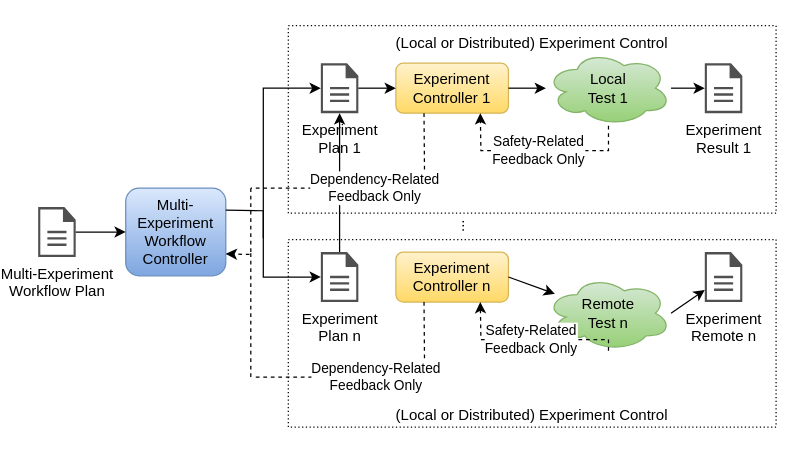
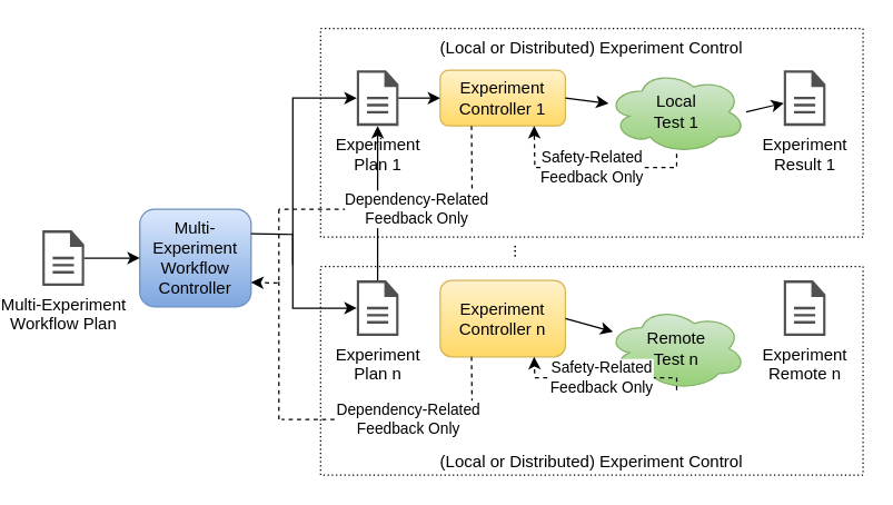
- <mxCell id="8" value="Local&lt;br&gt;Test 1" style="ellipse;shape=cloud;whiteSpace=wrap;html=1;fillColor=#d5e8d4;gradientColor=#97d077;strokeColor=#82b366;" parent="1" vertex="1"><mxGeometry x="426" y="40" width="100" height="60" as="geometry" /></mxCell>
+ <mxCell id="8" value="Local&lt;br&gt;Test 1" style="ellipse;shape=cloud;whiteSpace=wrap;html=1;fillColor=#d5e8d4;gradientColor=#97d077;strokeColor=#82b366;" parent="1" vertex="1"><mxGeometry x="426" y="50" width="100" height="60" as="geometry" /></mxCell>
- <mxCell id="11" value="Experiment&lt;br&gt;Controller n" style="rounded=1;whiteSpace=wrap;html=1;fillColor=#fff2cc;gradientColor=#ffd966;strokeColor=#d6b656;" parent="1" vertex="1"><mxGeometry x="306" y="201" width="90" height="40" as="geometry" /></mxCell>
+ <mxCell id="11" value="Experiment&lt;br&gt;Controller n" style="rounded=1;whiteSpace=wrap;html=1;fillColor=#fff2cc;gradientColor=#ffd966;strokeColor=#d6b656;" parent="1" vertex="1"><mxGeometry x="306" y="201" width="90" height="55" as="geometry" /></mxCell>
- <mxCell id="29" value="" style="endArrow=classic;html=1;rounded=0;exitX=1;exitY=0.5;exitDx=0;exitDy=0;" parent="1" source="14" target="28" edge="1"><mxGeometry width="50" height="50" relative="1" as="geometry"><mxPoint x="530" y="180" as="sourcePoint" /><mxPoint x="562" y="351.67" as="targetPoint" /></mxGeometry></mxCell>
